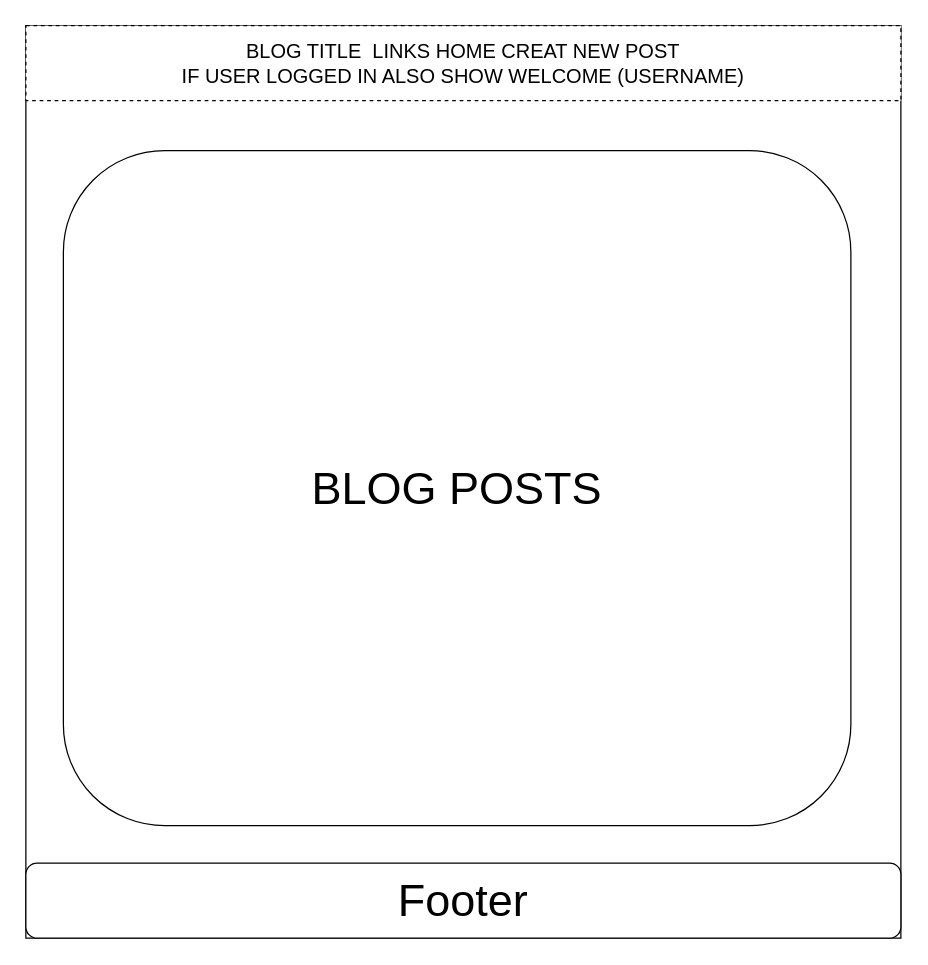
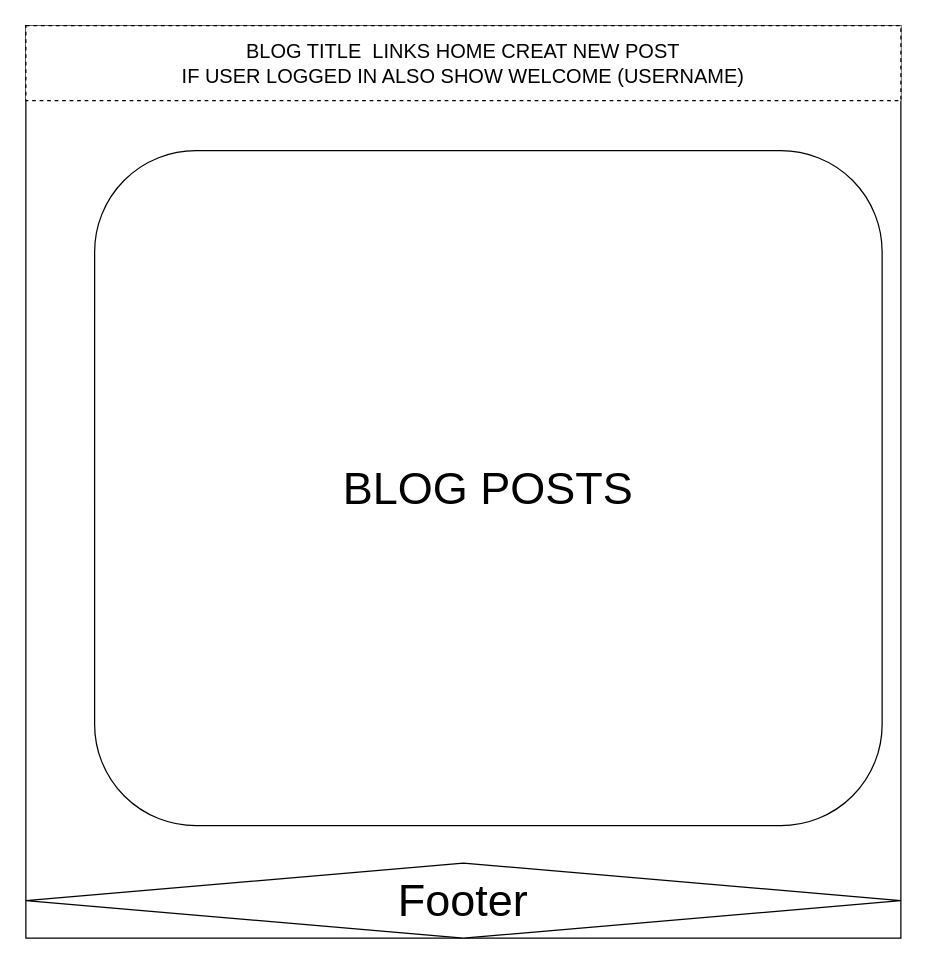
- <mxCell id="4" value="BLOG POSTS" style="rounded=1;whiteSpace=wrap;html=1;fontSize=36;" vertex="1" parent="1"><mxGeometry x="50" y="120" width="630" height="540" as="geometry" /></mxCell>
+ <mxCell id="4" value="BLOG POSTS" style="rounded=1;whiteSpace=wrap;html=1;fontSize=36;" vertex="1" parent="1"><mxGeometry x="75" y="120" width="630" height="540" as="geometry" /></mxCell>
- <mxCell id="5" value="Footer" style="rounded=1;whiteSpace=wrap;html=1;fontSize=36;" vertex="1" parent="1"><mxGeometry x="20" y="690" width="700" height="60" as="geometry" /></mxCell>
+ <mxCell id="5" value="Footer" style="rhombus;whiteSpace=wrap;html=1;fontSize=36;" vertex="1" parent="1"><mxGeometry x="20" y="690" width="700" height="60" as="geometry" /></mxCell>
